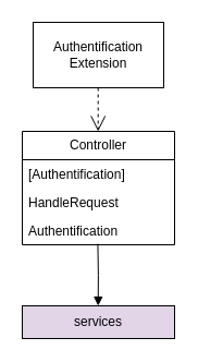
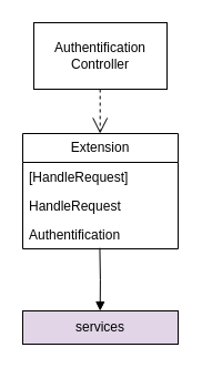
- <mxCell id="2" value="Authentification&lt;div&gt;Extension&lt;/div&gt;" style="rounded=0;whiteSpace=wrap;html=1;" vertex="1" parent="1"><mxGeometry x="30" y="20" width="120" height="60" as="geometry" /></mxCell>
+ <mxCell id="2" value="Authentification&lt;div&gt;Controller&lt;/div&gt;" style="rounded=0;whiteSpace=wrap;html=1;" vertex="1" parent="1"><mxGeometry x="30" y="20" width="120" height="60" as="geometry" /></mxCell>
- <mxCell id="5" value="Controller" style="swimlane;fontStyle=0;childLayout=stackLayout;horizontal=1;startSize=26;fillColor=none;horizontalStack=0;resizeParent=1;resizeParentMax=0;resizeLast=0;collapsible=1;marginBottom=0;whiteSpace=wrap;html=1;" vertex="1" parent="1"><mxGeometry x="20" y="120" width="140" height="104" as="geometry" /></mxCell>
+ <mxCell id="5" value="Extension" style="swimlane;fontStyle=0;childLayout=stackLayout;horizontal=1;startSize=26;fillColor=none;horizontalStack=0;resizeParent=1;resizeParentMax=0;resizeLast=0;collapsible=1;marginBottom=0;whiteSpace=wrap;html=1;" vertex="1" parent="1"><mxGeometry x="20" y="120" width="140" height="104" as="geometry" /></mxCell>
- <mxCell id="6" value="[Authentification]" style="text;strokeColor=none;fillColor=none;align=left;verticalAlign=top;spacingLeft=4;spacingRight=4;overflow=hidden;rotatable=0;points=[[0,0.5],[1,0.5]];portConstraint=eastwest;whiteSpace=wrap;html=1;" vertex="1" parent="5"><mxGeometry y="26" width="140" height="26" as="geometry" /></mxCell>
+ <mxCell id="6" value="[HandleRequest]" style="text;strokeColor=none;fillColor=none;align=left;verticalAlign=top;spacingLeft=4;spacingRight=4;overflow=hidden;rotatable=0;points=[[0,0.5],[1,0.5]];portConstraint=eastwest;whiteSpace=wrap;html=1;" vertex="1" parent="5"><mxGeometry y="26" width="140" height="26" as="geometry" /></mxCell>
